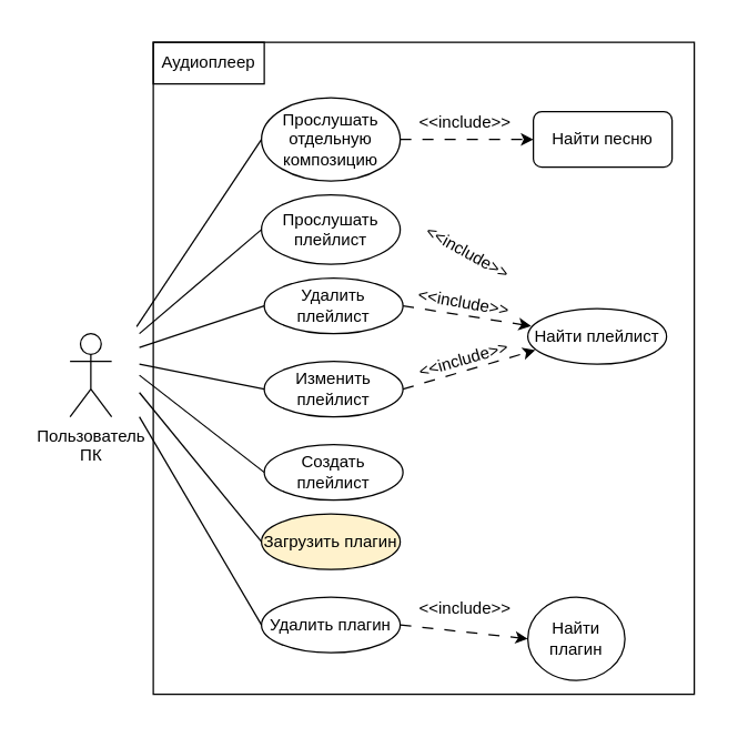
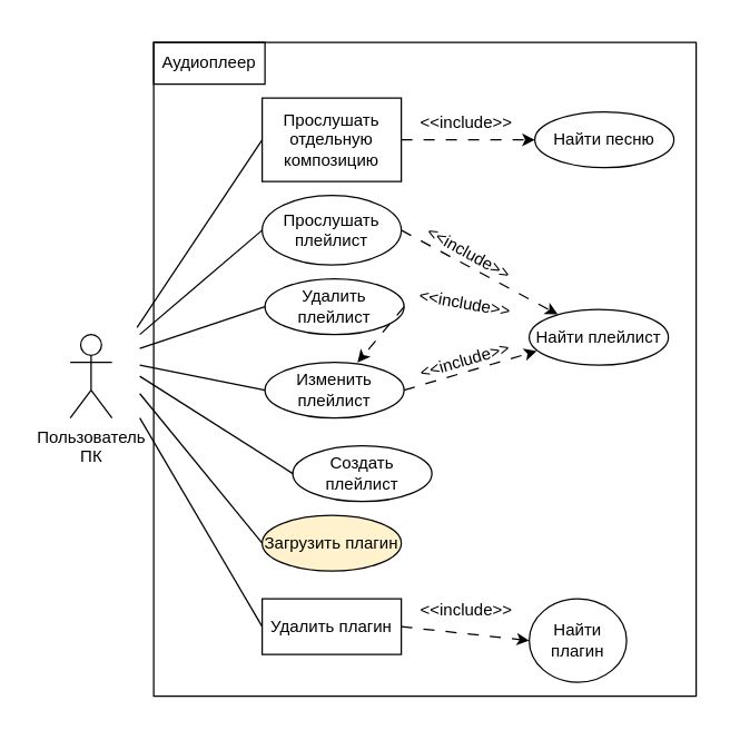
- <mxCell id="7" value="Прослушать отдельную композицию" style="ellipse;whiteSpace=wrap;html=1;strokeColor=default;" parent="1" vertex="1"><mxGeometry x="188" y="70" width="100" height="60" as="geometry" /></mxCell>
+ <mxCell id="7" value="Прослушать отдельную композицию" style="whiteSpace=wrap;html=1;strokeColor=default;rounded=0;" parent="1" vertex="1"><mxGeometry x="188" y="70" width="100" height="60" as="geometry" /></mxCell>
- <mxCell id="9" value="Найти песню" style="whiteSpace=wrap;html=1;strokeColor=default;rounded=1;" parent="1" vertex="1"><mxGeometry x="384" y="80" width="100" height="40" as="geometry" /></mxCell>
+ <mxCell id="9" value="Найти песню" style="ellipse;whiteSpace=wrap;html=1;strokeColor=default;" parent="1" vertex="1"><mxGeometry x="384" y="80" width="100" height="40" as="geometry" /></mxCell>
+ <mxCell id="26" value="" style="endArrow=classic;html=1;rounded=0;strokeWidth=1;targetPerimeterSpacing=1;dashed=1;dashPattern=8 8;exitX=1;exitY=0.5;exitDx=0;exitDy=0;entryX=0.205;entryY=0.089;entryDx=0;entryDy=0;entryPerimeter=0;" edge="1" parent="1" source="6" target="17"><mxGeometry width="50" height="50" relative="1" as="geometry"><mxPoint x="302" y="170" as="sourcePoint" /><mxPoint x="394" y="185" as="targetPoint" /></mxGeometry></mxCell>
- <mxCell id="21" value="" style="endArrow=classic;html=1;rounded=0;strokeWidth=1;targetPerimeterSpacing=1;dashed=1;dashPattern=8 8;exitX=1;exitY=0.5;exitDx=0;exitDy=0;" edge="1" parent="1" source="8" target="17"><mxGeometry width="50" height="50" relative="1" as="geometry"><mxPoint x="288" y="179.6" as="sourcePoint" /><mxPoint x="360" y="250" as="targetPoint" /></mxGeometry></mxCell>
+ <mxCell id="21" value="" style="endArrow=classic;html=1;rounded=0;strokeWidth=1;targetPerimeterSpacing=1;dashed=1;dashPattern=8 8;exitX=1;exitY=0.5;exitDx=0;exitDy=0;" edge="1" parent="1" source="8" target="16"><mxGeometry width="50" height="50" relative="1" as="geometry"><mxPoint x="288" y="179.6" as="sourcePoint" /><mxPoint x="360" y="250" as="targetPoint" /></mxGeometry></mxCell>
- <mxCell id="15" value="Создать плейлист" style="ellipse;whiteSpace=wrap;html=1;strokeColor=default;" vertex="1" parent="1"><mxGeometry x="190" y="320" width="100" height="40" as="geometry" /></mxCell>
+ <mxCell id="15" value="Создать плейлист" style="ellipse;whiteSpace=wrap;html=1;strokeColor=default;" vertex="1" parent="1"><mxGeometry x="210" y="320" width="100" height="40" as="geometry" /></mxCell>
- <mxCell id="13" value="Удалить плагин" style="ellipse;whiteSpace=wrap;html=1;strokeColor=default;" vertex="1" parent="1"><mxGeometry x="188" y="430" width="100" height="40" as="geometry" /></mxCell>
+ <mxCell id="13" value="Удалить плагин" style="whiteSpace=wrap;html=1;strokeColor=default;rounded=0;" vertex="1" parent="1"><mxGeometry x="188" y="430" width="100" height="40" as="geometry" /></mxCell>
